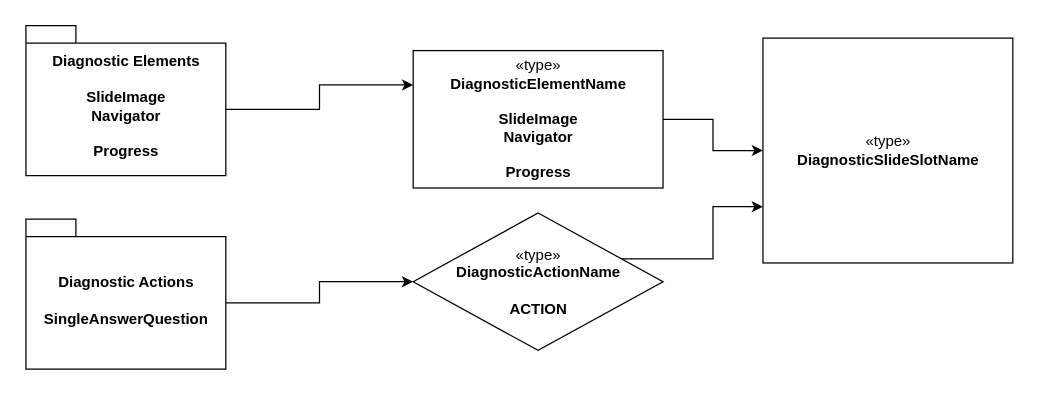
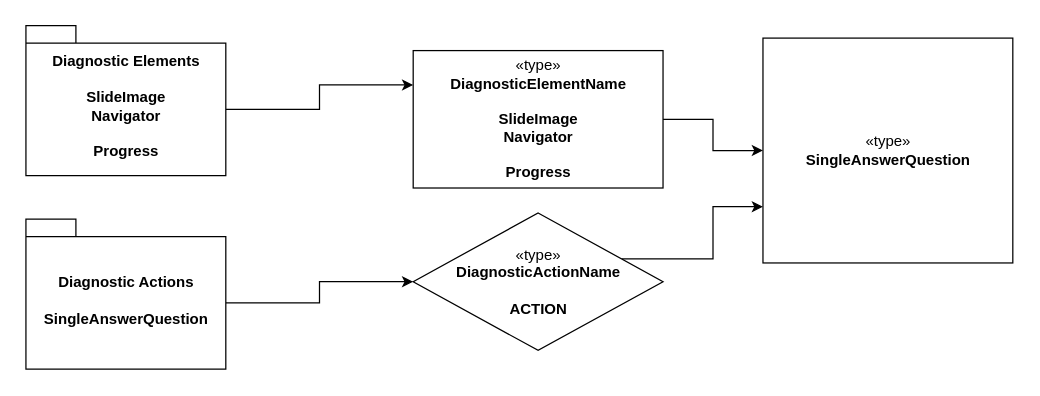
- <mxCell id="4" value="«type»&lt;br&gt;&lt;b&gt;DiagnosticSlideSlotName&lt;br&gt;&lt;/b&gt;" style="html=1;" vertex="1" parent="1"><mxGeometry x="610" y="30" width="200" height="180" as="geometry" /></mxCell>
+ <mxCell id="4" value="«type»&lt;br&gt;&lt;b&gt;SingleAnswerQuestion&lt;br&gt;&lt;/b&gt;" style="html=1;" vertex="1" parent="1"><mxGeometry x="610" y="30" width="200" height="180" as="geometry" /></mxCell>
